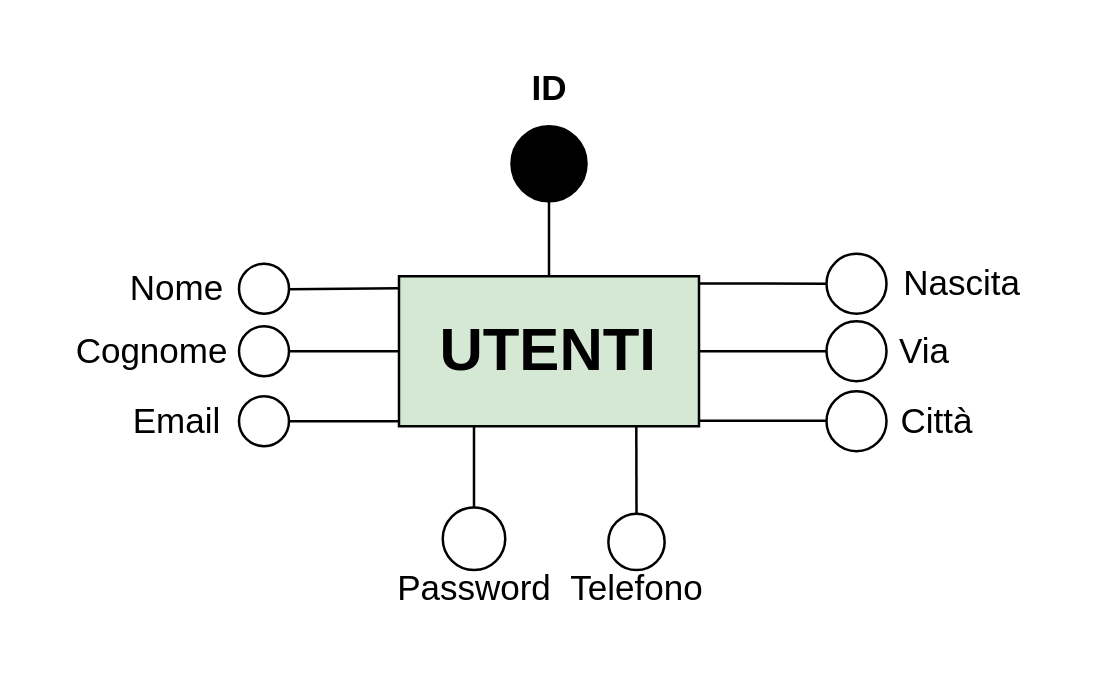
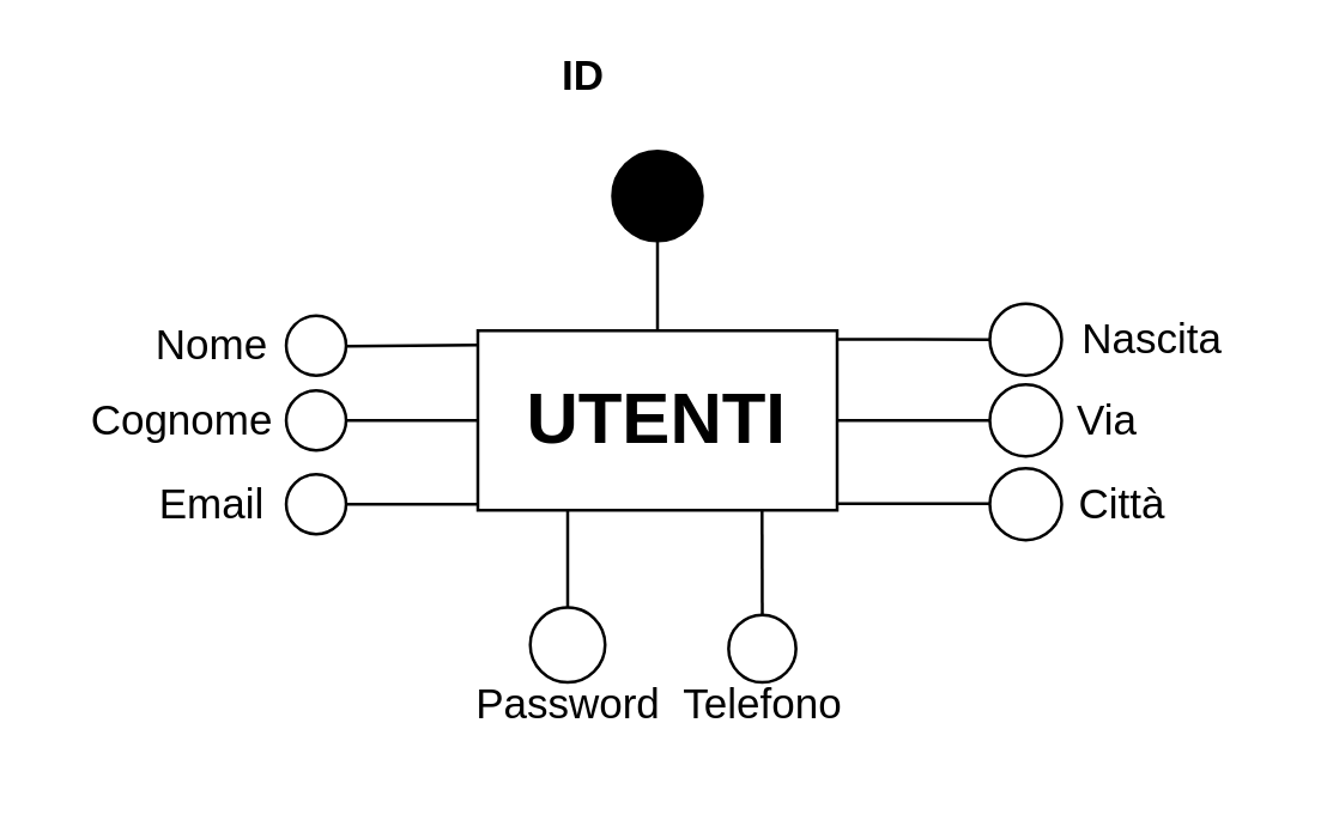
- <mxCell id="5" value="&lt;b&gt;&lt;font style=&quot;font-size: 14px;&quot;&gt;ID&lt;/font&gt;&lt;/b&gt;" style="text;html=1;align=center;verticalAlign=middle;resizable=0;points=[];autosize=1;strokeColor=none;fillColor=none;" vertex="1" parent="1"><mxGeometry x="199" y="20" width="40" height="30" as="geometry" /></mxCell>
+ <mxCell id="5" value="&lt;b&gt;&lt;font style=&quot;font-size: 14px;&quot;&gt;ID&lt;/font&gt;&lt;/b&gt;" style="text;html=1;align=center;verticalAlign=middle;resizable=0;points=[];autosize=1;strokeColor=none;fillColor=none;" vertex="1" parent="1"><mxGeometry x="174" y="10" width="40" height="30" as="geometry" /></mxCell>
- <mxCell id="2" value="&lt;b&gt;&lt;font style=&quot;font-size: 24px;&quot;&gt;UTENTI&lt;/font&gt;&lt;/b&gt;" style="rounded=0;whiteSpace=wrap;html=1;fillColor=#d5e8d4;" vertex="1" parent="1"><mxGeometry x="159" y="110" width="120" height="60" as="geometry" /></mxCell>
+ <mxCell id="2" value="&lt;b&gt;&lt;font style=&quot;font-size: 24px;&quot;&gt;UTENTI&lt;/font&gt;&lt;/b&gt;" style="rounded=0;whiteSpace=wrap;html=1;" vertex="1" parent="1"><mxGeometry x="159" y="110" width="120" height="60" as="geometry" /></mxCell>
